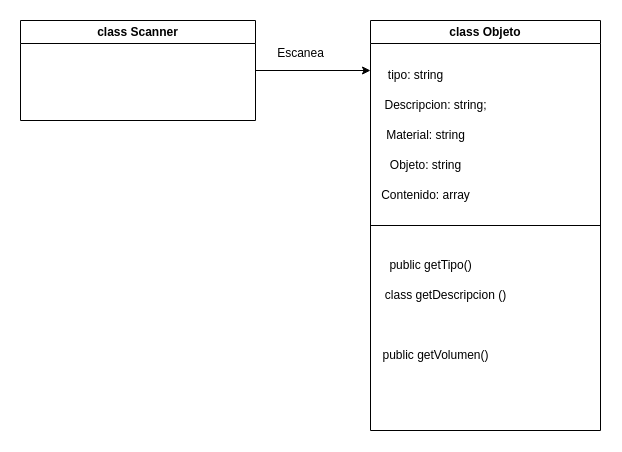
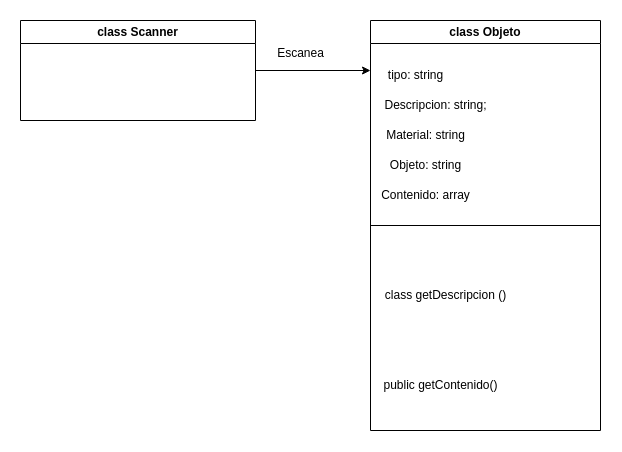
- <mxCell id="12" value="public getTipo()" style="text;html=1;align=center;verticalAlign=middle;resizable=0;points=[];autosize=1;strokeColor=none;fillColor=none;" vertex="1" parent="3"><mxGeometry x="5" y="230" width="110" height="30" as="geometry" /></mxCell>
- <mxCell id="10" value="public getVolumen()" style="text;html=1;align=center;verticalAlign=middle;resizable=0;points=[];autosize=1;strokeColor=none;fillColor=none;" vertex="1" parent="3"><mxGeometry y="320" width="130" height="30" as="geometry" /></mxCell>
+ <mxCell id="11" value="public getContenido()" style="text;html=1;align=center;verticalAlign=middle;resizable=0;points=[];autosize=1;strokeColor=none;fillColor=none;" vertex="1" parent="3"><mxGeometry y="350" width="140" height="30" as="geometry" /></mxCell>
